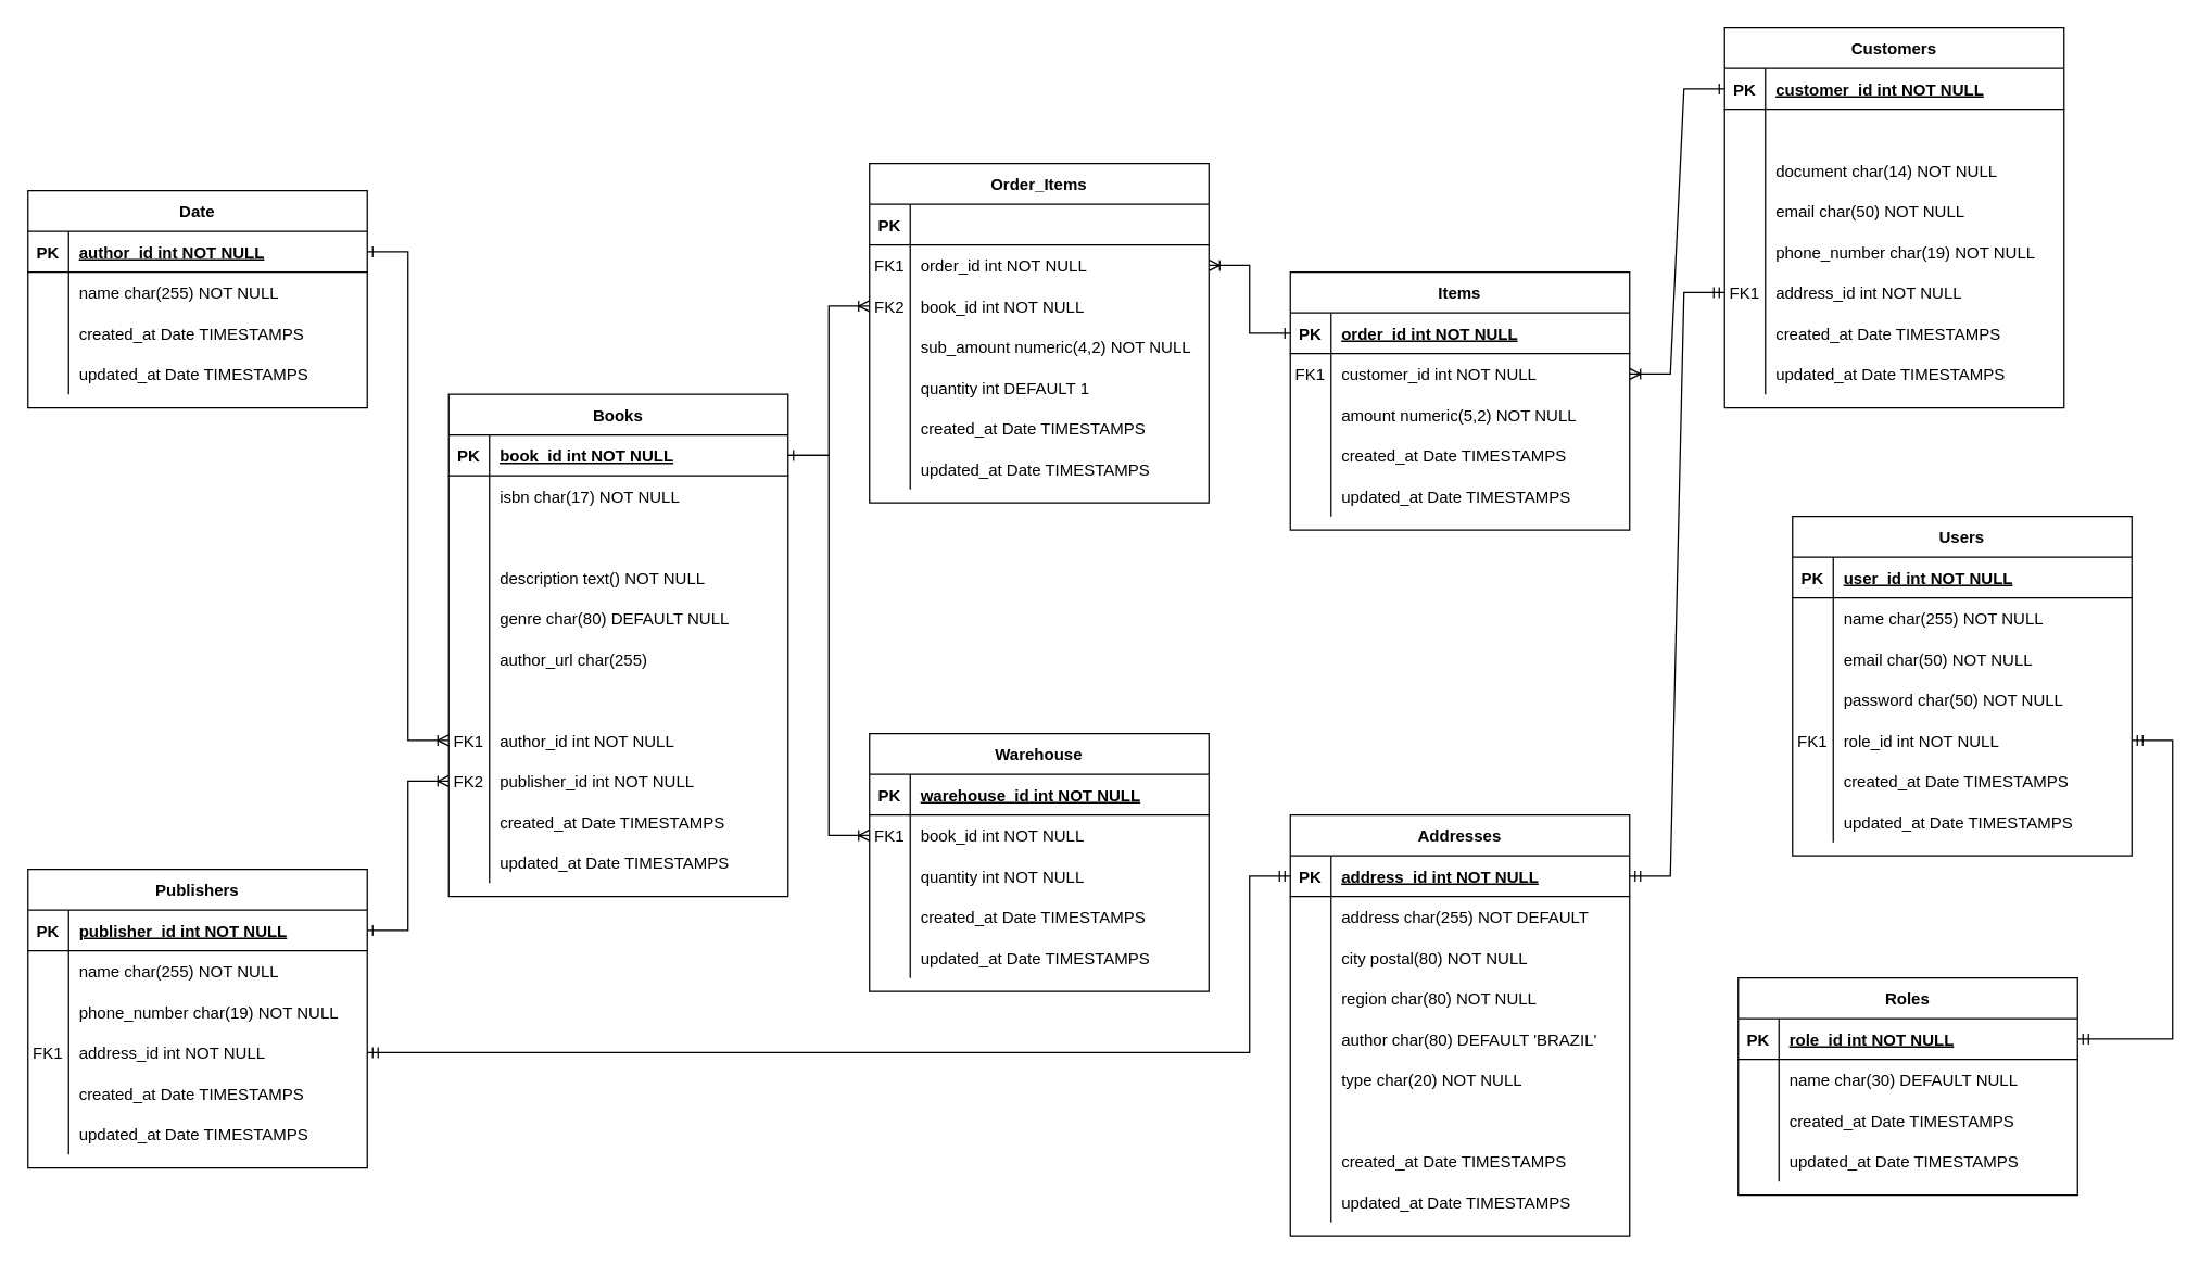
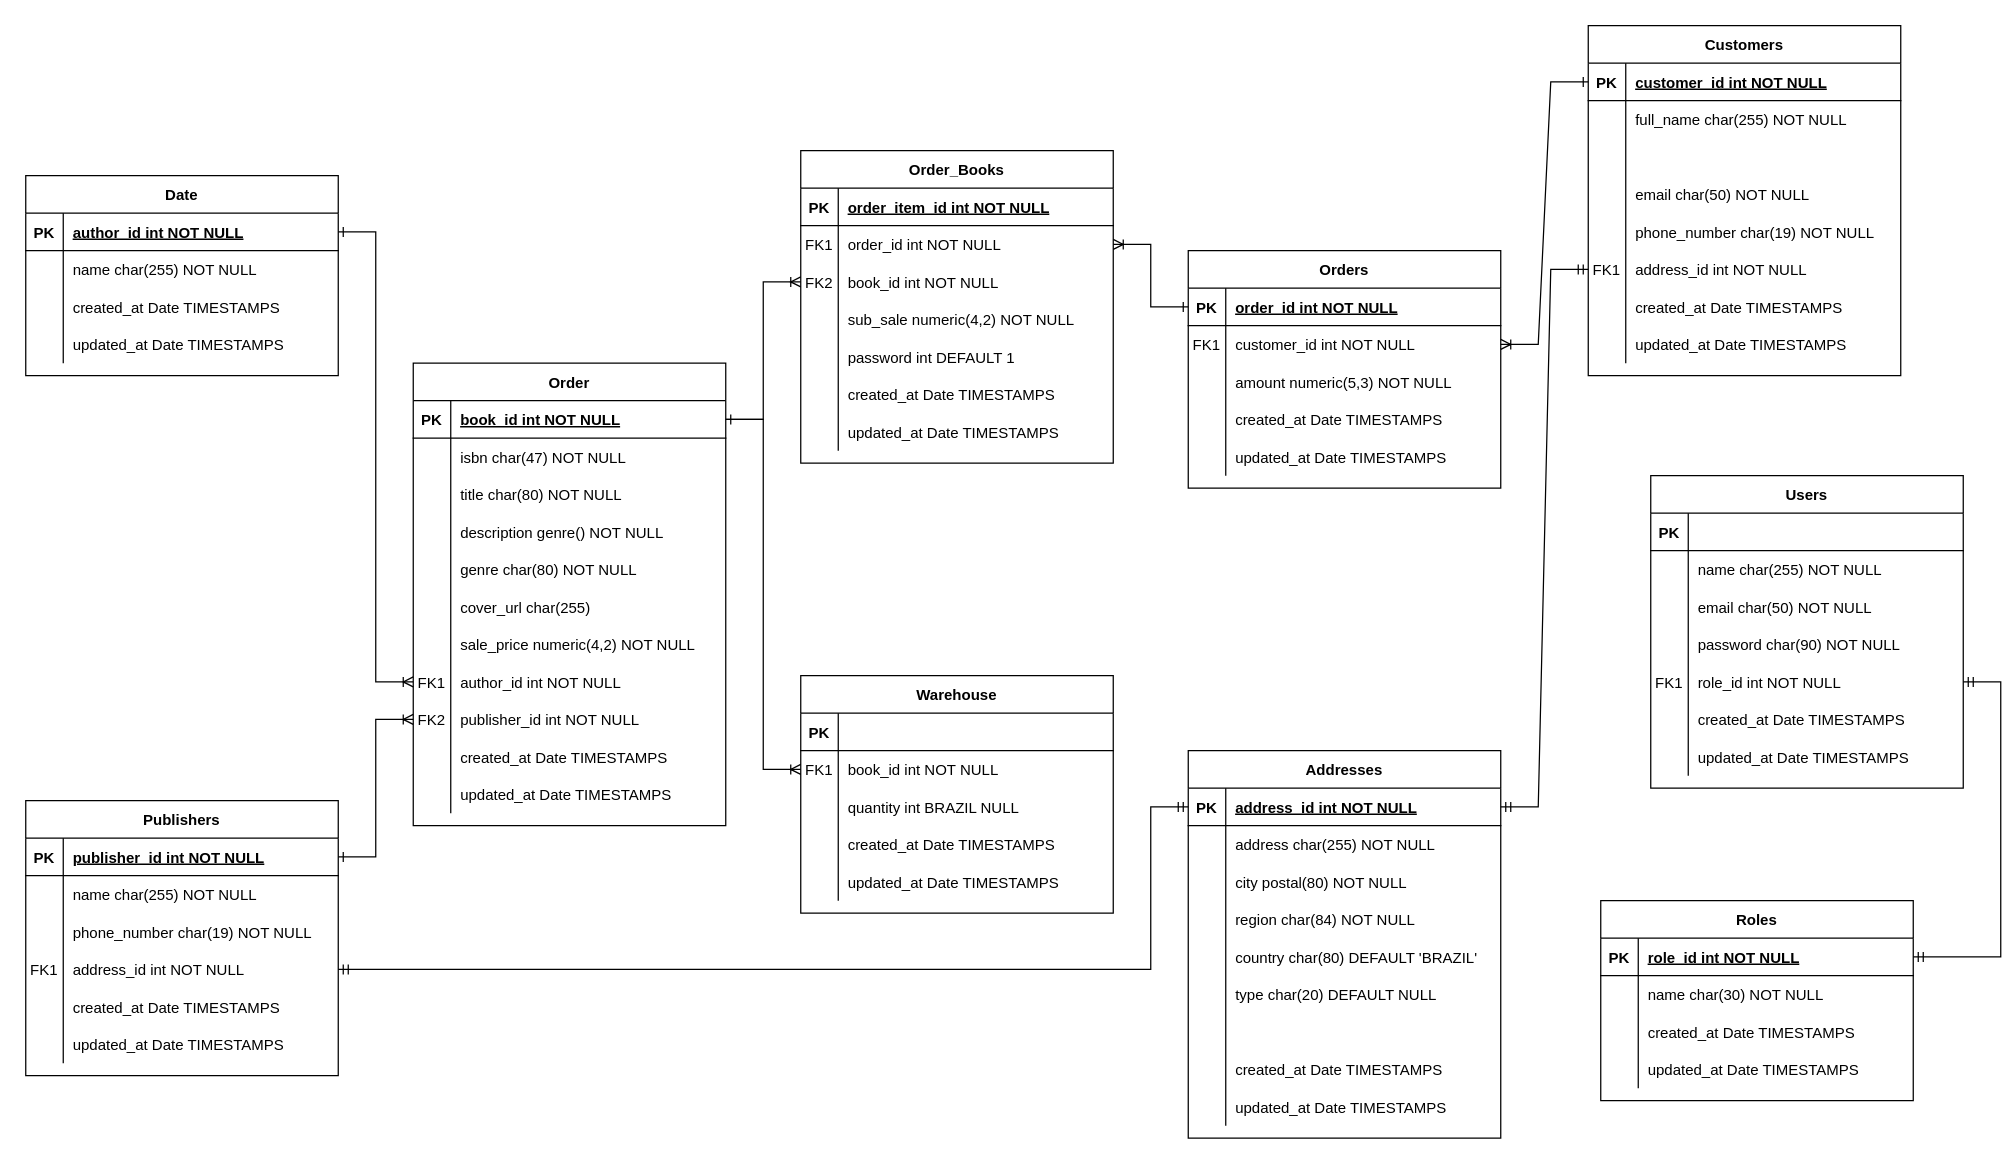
+ <mxCell id="24" value="full_name char(255) NOT NULL" style="shape=partialRectangle;overflow=hidden;connectable=0;fillColor=none;top=0;left=0;bottom=0;right=0;align=left;spacingLeft=6;" parent="22" vertex="1"><mxGeometry x="30" width="220" height="30" as="geometry"><mxRectangle width="220" height="30" as="alternateBounds" /></mxGeometry></mxCell>
- <mxCell id="27" value="document char(14) NOT NULL" style="shape=partialRectangle;overflow=hidden;connectable=0;fillColor=none;top=0;left=0;bottom=0;right=0;align=left;spacingLeft=6;" vertex="1" parent="25"><mxGeometry x="30" width="220" height="30" as="geometry"><mxRectangle width="220" height="30" as="alternateBounds" /></mxGeometry></mxCell>
- <mxCell id="44" value="Order_Items" style="shape=table;startSize=30;container=1;collapsible=1;childLayout=tableLayout;fixedRows=1;rowLines=0;fontStyle=1;align=center;resizeLast=1;" parent="1" vertex="1"><mxGeometry x="640" y="120" width="250" height="250" as="geometry" /></mxCell>
+ <mxCell id="44" value="Order_Books" style="shape=table;startSize=30;container=1;collapsible=1;childLayout=tableLayout;fixedRows=1;rowLines=0;fontStyle=1;align=center;resizeLast=1;" parent="1" vertex="1"><mxGeometry x="640" y="120" width="250" height="250" as="geometry" /></mxCell>
+ <mxCell id="47" value="order_item_id int NOT NULL " style="shape=partialRectangle;overflow=hidden;connectable=0;fillColor=none;top=0;left=0;bottom=0;right=0;align=left;spacingLeft=6;fontStyle=5;" parent="45" vertex="1"><mxGeometry x="30" width="220" height="30" as="geometry"><mxRectangle width="220" height="30" as="alternateBounds" /></mxGeometry></mxCell>
- <mxCell id="2" value="Items" style="shape=table;startSize=30;container=1;collapsible=1;childLayout=tableLayout;fixedRows=1;rowLines=0;fontStyle=1;align=center;resizeLast=1;" parent="1" vertex="1"><mxGeometry x="950" y="200" width="250" height="190" as="geometry" /></mxCell>
+ <mxCell id="2" value="Orders" style="shape=table;startSize=30;container=1;collapsible=1;childLayout=tableLayout;fixedRows=1;rowLines=0;fontStyle=1;align=center;resizeLast=1;" parent="1" vertex="1"><mxGeometry x="950" y="200" width="250" height="190" as="geometry" /></mxCell>
- <mxCell id="56" value="sub_amount numeric(4,2) NOT NULL" style="shape=partialRectangle;overflow=hidden;connectable=0;fillColor=none;top=0;left=0;bottom=0;right=0;align=left;spacingLeft=6;" parent="54" vertex="1"><mxGeometry x="30" width="220" height="30" as="geometry"><mxRectangle width="220" height="30" as="alternateBounds" /></mxGeometry></mxCell>
+ <mxCell id="56" value="sub_sale numeric(4,2) NOT NULL" style="shape=partialRectangle;overflow=hidden;connectable=0;fillColor=none;top=0;left=0;bottom=0;right=0;align=left;spacingLeft=6;" parent="54" vertex="1"><mxGeometry x="30" width="220" height="30" as="geometry"><mxRectangle width="220" height="30" as="alternateBounds" /></mxGeometry></mxCell>
- <mxCell id="59" value="quantity int DEFAULT 1" style="shape=partialRectangle;overflow=hidden;connectable=0;fillColor=none;top=0;left=0;bottom=0;right=0;align=left;spacingLeft=6;" parent="57" vertex="1"><mxGeometry x="30" width="220" height="30" as="geometry"><mxRectangle width="220" height="30" as="alternateBounds" /></mxGeometry></mxCell>
+ <mxCell id="59" value="password int DEFAULT 1" style="shape=partialRectangle;overflow=hidden;connectable=0;fillColor=none;top=0;left=0;bottom=0;right=0;align=left;spacingLeft=6;" parent="57" vertex="1"><mxGeometry x="30" width="220" height="30" as="geometry"><mxRectangle width="220" height="30" as="alternateBounds" /></mxGeometry></mxCell>
- <mxCell id="67" value="Books" style="shape=table;startSize=30;container=1;collapsible=1;childLayout=tableLayout;fixedRows=1;rowLines=0;fontStyle=1;align=center;resizeLast=1;" parent="1" vertex="1"><mxGeometry x="330" y="290" width="250" height="370" as="geometry" /></mxCell>
+ <mxCell id="67" value="Order" style="shape=table;startSize=30;container=1;collapsible=1;childLayout=tableLayout;fixedRows=1;rowLines=0;fontStyle=1;align=center;resizeLast=1;" parent="1" vertex="1"><mxGeometry x="330" y="290" width="250" height="370" as="geometry" /></mxCell>
- <mxCell id="11" value="amount numeric(5,2) NOT NULL" style="shape=partialRectangle;overflow=hidden;connectable=0;fillColor=none;top=0;left=0;bottom=0;right=0;align=left;spacingLeft=6;" parent="9" vertex="1"><mxGeometry x="30" width="220" height="30" as="geometry"><mxRectangle width="220" height="30" as="alternateBounds" /></mxGeometry></mxCell>
+ <mxCell id="11" value="amount numeric(5,3) NOT NULL" style="shape=partialRectangle;overflow=hidden;connectable=0;fillColor=none;top=0;left=0;bottom=0;right=0;align=left;spacingLeft=6;" parent="9" vertex="1"><mxGeometry x="30" width="220" height="30" as="geometry"><mxRectangle width="220" height="30" as="alternateBounds" /></mxGeometry></mxCell>
- <mxCell id="73" value="isbn char(17) NOT NULL" style="shape=partialRectangle;overflow=hidden;connectable=0;fillColor=none;top=0;left=0;bottom=0;right=0;align=left;spacingLeft=6;" parent="71" vertex="1"><mxGeometry x="30" width="220" height="30" as="geometry"><mxRectangle width="220" height="30" as="alternateBounds" /></mxGeometry></mxCell>
+ <mxCell id="73" value="isbn char(47) NOT NULL" style="shape=partialRectangle;overflow=hidden;connectable=0;fillColor=none;top=0;left=0;bottom=0;right=0;align=left;spacingLeft=6;" parent="71" vertex="1"><mxGeometry x="30" width="220" height="30" as="geometry"><mxRectangle width="220" height="30" as="alternateBounds" /></mxGeometry></mxCell>
+ <mxCell id="76" value="title char(80) NOT NULL" style="shape=partialRectangle;overflow=hidden;connectable=0;fillColor=none;top=0;left=0;bottom=0;right=0;align=left;spacingLeft=6;" parent="74" vertex="1"><mxGeometry x="30" width="220" height="30" as="geometry"><mxRectangle width="220" height="30" as="alternateBounds" /></mxGeometry></mxCell>
- <mxCell id="186" value="user_id int NOT NULL " style="shape=partialRectangle;overflow=hidden;connectable=0;fillColor=none;top=0;left=0;bottom=0;right=0;align=left;spacingLeft=6;fontStyle=5;" parent="184" vertex="1"><mxGeometry x="30" width="220" height="30" as="geometry"><mxRectangle width="220" height="30" as="alternateBounds" /></mxGeometry></mxCell>
- <mxCell id="79" value="description text() NOT NULL" style="shape=partialRectangle;overflow=hidden;connectable=0;fillColor=none;top=0;left=0;bottom=0;right=0;align=left;spacingLeft=6;" parent="77" vertex="1"><mxGeometry x="30" width="220" height="30" as="geometry"><mxRectangle width="220" height="30" as="alternateBounds" /></mxGeometry></mxCell>
+ <mxCell id="79" value="description genre() NOT NULL" style="shape=partialRectangle;overflow=hidden;connectable=0;fillColor=none;top=0;left=0;bottom=0;right=0;align=left;spacingLeft=6;" parent="77" vertex="1"><mxGeometry x="30" width="220" height="30" as="geometry"><mxRectangle width="220" height="30" as="alternateBounds" /></mxGeometry></mxCell>
- <mxCell id="82" value="genre char(80) DEFAULT NULL" style="shape=partialRectangle;overflow=hidden;connectable=0;fillColor=none;top=0;left=0;bottom=0;right=0;align=left;spacingLeft=6;" parent="80" vertex="1"><mxGeometry x="30" width="220" height="30" as="geometry"><mxRectangle width="220" height="30" as="alternateBounds" /></mxGeometry></mxCell>
+ <mxCell id="82" value="genre char(80) NOT NULL" style="shape=partialRectangle;overflow=hidden;connectable=0;fillColor=none;top=0;left=0;bottom=0;right=0;align=left;spacingLeft=6;" parent="80" vertex="1"><mxGeometry x="30" width="220" height="30" as="geometry"><mxRectangle width="220" height="30" as="alternateBounds" /></mxGeometry></mxCell>
- <mxCell id="85" value="author_url char(255)" style="shape=partialRectangle;overflow=hidden;connectable=0;fillColor=none;top=0;left=0;bottom=0;right=0;align=left;spacingLeft=6;" parent="83" vertex="1"><mxGeometry x="30" width="220" height="30" as="geometry"><mxRectangle width="220" height="30" as="alternateBounds" /></mxGeometry></mxCell>
+ <mxCell id="85" value="cover_url char(255)" style="shape=partialRectangle;overflow=hidden;connectable=0;fillColor=none;top=0;left=0;bottom=0;right=0;align=left;spacingLeft=6;" parent="83" vertex="1"><mxGeometry x="30" width="220" height="30" as="geometry"><mxRectangle width="220" height="30" as="alternateBounds" /></mxGeometry></mxCell>
+ <mxCell id="88" value="sale_price numeric(4,2) NOT NULL" style="shape=partialRectangle;overflow=hidden;connectable=0;fillColor=none;top=0;left=0;bottom=0;right=0;align=left;spacingLeft=6;" parent="86" vertex="1"><mxGeometry x="30" width="220" height="30" as="geometry"><mxRectangle width="220" height="30" as="alternateBounds" /></mxGeometry></mxCell>
- <mxCell id="195" value="password char(50) NOT NULL" style="shape=partialRectangle;overflow=hidden;connectable=0;fillColor=none;top=0;left=0;bottom=0;right=0;align=left;spacingLeft=6;" parent="193" vertex="1"><mxGeometry x="30" width="220" height="30" as="geometry"><mxRectangle width="220" height="30" as="alternateBounds" /></mxGeometry></mxCell>
+ <mxCell id="195" value="password char(90) NOT NULL" style="shape=partialRectangle;overflow=hidden;connectable=0;fillColor=none;top=0;left=0;bottom=0;right=0;align=left;spacingLeft=6;" parent="193" vertex="1"><mxGeometry x="30" width="220" height="30" as="geometry"><mxRectangle width="220" height="30" as="alternateBounds" /></mxGeometry></mxCell>
- <mxCell id="105" value="warehouse_id int NOT NULL " style="shape=partialRectangle;overflow=hidden;connectable=0;fillColor=none;top=0;left=0;bottom=0;right=0;align=left;spacingLeft=6;fontStyle=5;" parent="103" vertex="1"><mxGeometry x="30" width="220" height="30" as="geometry"><mxRectangle width="220" height="30" as="alternateBounds" /></mxGeometry></mxCell>
- <mxCell id="111" value="quantity int NOT NULL" style="shape=partialRectangle;overflow=hidden;connectable=0;fillColor=none;top=0;left=0;bottom=0;right=0;align=left;spacingLeft=6;" parent="109" vertex="1"><mxGeometry x="30" width="220" height="30" as="geometry"><mxRectangle width="220" height="30" as="alternateBounds" /></mxGeometry></mxCell>
+ <mxCell id="111" value="quantity int BRAZIL NULL" style="shape=partialRectangle;overflow=hidden;connectable=0;fillColor=none;top=0;left=0;bottom=0;right=0;align=left;spacingLeft=6;" parent="109" vertex="1"><mxGeometry x="30" width="220" height="30" as="geometry"><mxRectangle width="220" height="30" as="alternateBounds" /></mxGeometry></mxCell>
- <mxCell id="160" value="address char(255) NOT DEFAULT" style="shape=partialRectangle;overflow=hidden;connectable=0;fillColor=none;top=0;left=0;bottom=0;right=0;align=left;spacingLeft=6;" parent="158" vertex="1"><mxGeometry x="30" width="220" height="30" as="geometry"><mxRectangle width="220" height="30" as="alternateBounds" /></mxGeometry></mxCell>
+ <mxCell id="160" value="address char(255) NOT NULL" style="shape=partialRectangle;overflow=hidden;connectable=0;fillColor=none;top=0;left=0;bottom=0;right=0;align=left;spacingLeft=6;" parent="158" vertex="1"><mxGeometry x="30" width="220" height="30" as="geometry"><mxRectangle width="220" height="30" as="alternateBounds" /></mxGeometry></mxCell>
- <mxCell id="166" value="region char(80) NOT NULL" style="shape=partialRectangle;overflow=hidden;connectable=0;fillColor=none;top=0;left=0;bottom=0;right=0;align=left;spacingLeft=6;" parent="164" vertex="1"><mxGeometry x="30" width="220" height="30" as="geometry"><mxRectangle width="220" height="30" as="alternateBounds" /></mxGeometry></mxCell>
+ <mxCell id="166" value="region char(84) NOT NULL" style="shape=partialRectangle;overflow=hidden;connectable=0;fillColor=none;top=0;left=0;bottom=0;right=0;align=left;spacingLeft=6;" parent="164" vertex="1"><mxGeometry x="30" width="220" height="30" as="geometry"><mxRectangle width="220" height="30" as="alternateBounds" /></mxGeometry></mxCell>
- <mxCell id="169" value="author char(80) DEFAULT 'BRAZIL'" style="shape=partialRectangle;overflow=hidden;connectable=0;fillColor=none;top=0;left=0;bottom=0;right=0;align=left;spacingLeft=6;" parent="167" vertex="1"><mxGeometry x="30" width="220" height="30" as="geometry"><mxRectangle width="220" height="30" as="alternateBounds" /></mxGeometry></mxCell>
+ <mxCell id="169" value="country char(80) DEFAULT 'BRAZIL'" style="shape=partialRectangle;overflow=hidden;connectable=0;fillColor=none;top=0;left=0;bottom=0;right=0;align=left;spacingLeft=6;" parent="167" vertex="1"><mxGeometry x="30" width="220" height="30" as="geometry"><mxRectangle width="220" height="30" as="alternateBounds" /></mxGeometry></mxCell>
- <mxCell id="172" value="type char(20) NOT NULL" style="shape=partialRectangle;overflow=hidden;connectable=0;fillColor=none;top=0;left=0;bottom=0;right=0;align=left;spacingLeft=6;" parent="170" vertex="1"><mxGeometry x="30" width="220" height="30" as="geometry"><mxRectangle width="220" height="30" as="alternateBounds" /></mxGeometry></mxCell>
+ <mxCell id="172" value="type char(20) DEFAULT NULL" style="shape=partialRectangle;overflow=hidden;connectable=0;fillColor=none;top=0;left=0;bottom=0;right=0;align=left;spacingLeft=6;" parent="170" vertex="1"><mxGeometry x="30" width="220" height="30" as="geometry"><mxRectangle width="220" height="30" as="alternateBounds" /></mxGeometry></mxCell>
- <mxCell id="211" value="name char(30) DEFAULT NULL" style="shape=partialRectangle;overflow=hidden;connectable=0;fillColor=none;top=0;left=0;bottom=0;right=0;align=left;spacingLeft=6;" parent="209" vertex="1"><mxGeometry x="30" width="220" height="30" as="geometry"><mxRectangle width="220" height="30" as="alternateBounds" /></mxGeometry></mxCell>
+ <mxCell id="211" value="name char(30) NOT NULL" style="shape=partialRectangle;overflow=hidden;connectable=0;fillColor=none;top=0;left=0;bottom=0;right=0;align=left;spacingLeft=6;" parent="209" vertex="1"><mxGeometry x="30" width="220" height="30" as="geometry"><mxRectangle width="220" height="30" as="alternateBounds" /></mxGeometry></mxCell>
